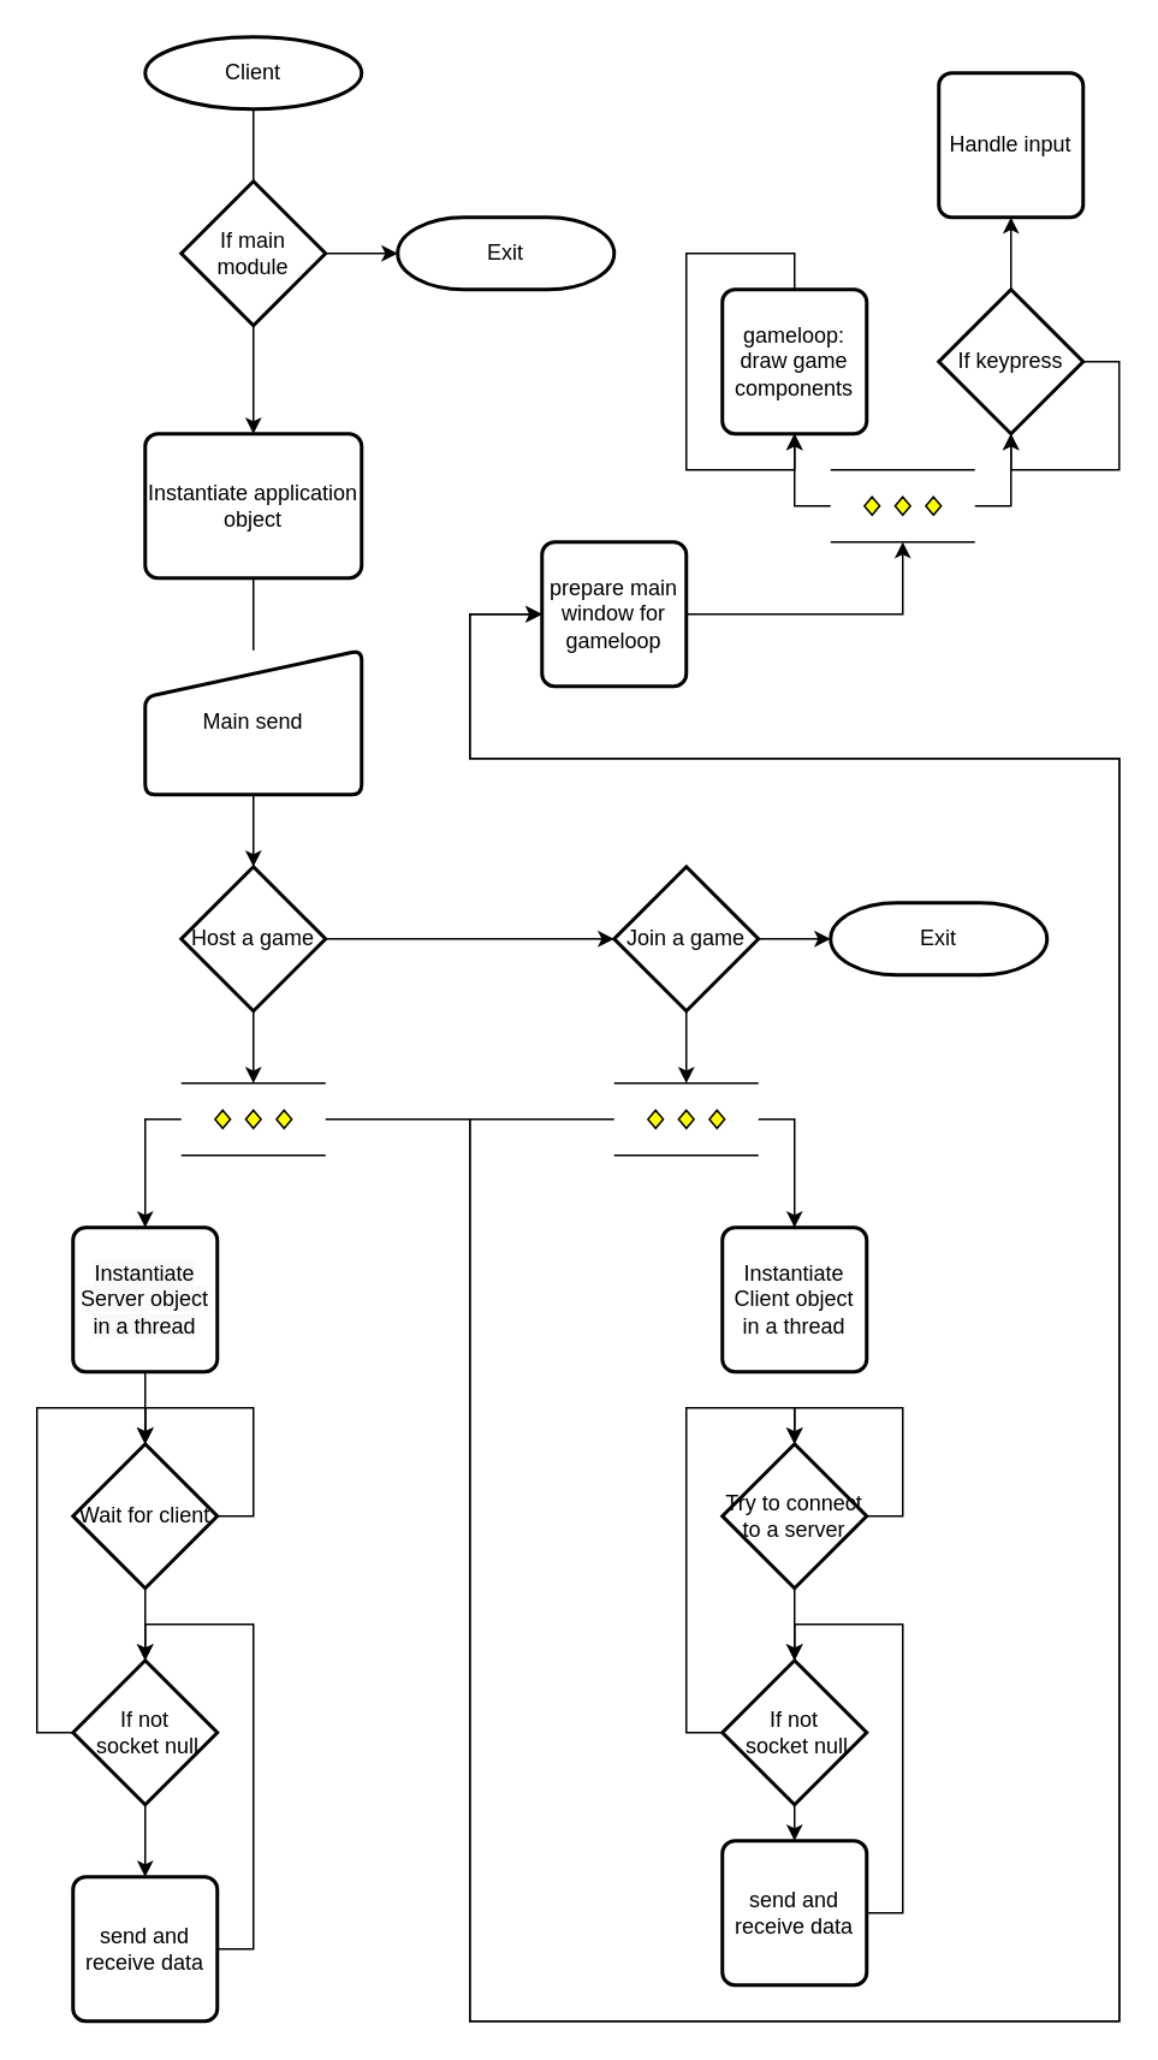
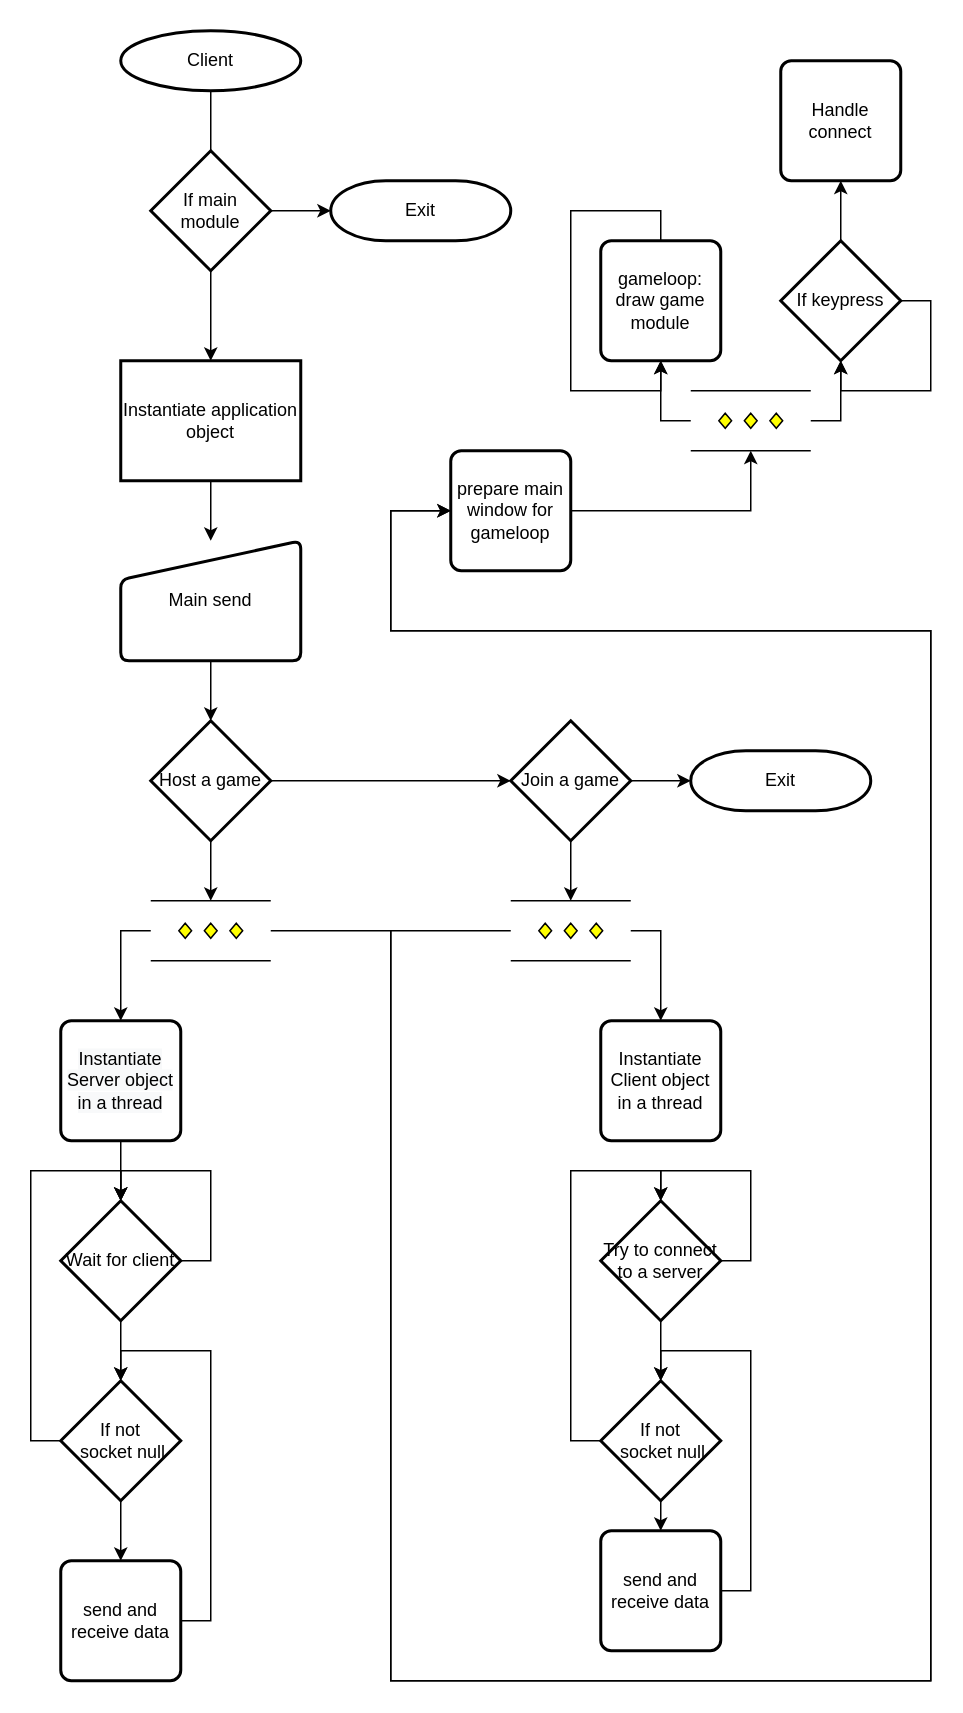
- <mxCell id="42" value="Handle input" style="rounded=1;whiteSpace=wrap;html=1;absoluteArcSize=1;arcSize=14;strokeWidth=2;" vertex="1" parent="1"><mxGeometry x="520" y="40" width="80" height="80" as="geometry" /></mxCell>
+ <mxCell id="42" value="Handle connect" style="rounded=1;whiteSpace=wrap;html=1;absoluteArcSize=1;arcSize=14;strokeWidth=2;" vertex="1" parent="1"><mxGeometry x="520" y="40" width="80" height="80" as="geometry" /></mxCell>
- <mxCell id="30" value="gameloop:&lt;br&gt;draw game components" style="rounded=1;whiteSpace=wrap;html=1;absoluteArcSize=1;arcSize=14;strokeWidth=2;" vertex="1" parent="1"><mxGeometry x="400" y="160" width="80" height="80" as="geometry" /></mxCell>
+ <mxCell id="30" value="gameloop:&lt;br&gt;draw game module" style="rounded=1;whiteSpace=wrap;html=1;absoluteArcSize=1;arcSize=14;strokeWidth=2;" vertex="1" parent="1"><mxGeometry x="400" y="160" width="80" height="80" as="geometry" /></mxCell>
- <mxCell id="8" value="Instantiate application object" style="rounded=1;whiteSpace=wrap;html=1;absoluteArcSize=1;arcSize=14;strokeWidth=2;" vertex="1" parent="1"><mxGeometry x="80" y="240" width="120" height="80" as="geometry" /></mxCell>
+ <mxCell id="8" value="Instantiate application object" style="whiteSpace=wrap;html=1;absoluteArcSize=1;arcSize=14;strokeWidth=2;rounded=0;" vertex="1" parent="1"><mxGeometry x="80" y="240" width="120" height="80" as="geometry" /></mxCell>
- <mxCell id="7" style="edgeStyle=orthogonalEdgeStyle;rounded=0;orthogonalLoop=1;jettySize=auto;html=1;exitX=0.5;exitY=1;exitDx=0;exitDy=0;entryX=0.5;entryY=0;entryDx=0;entryDy=0;endArrow=none;" edge="1" parent="1" source="8" target="11"><mxGeometry relative="1" as="geometry" /></mxCell>
+ <mxCell id="7" style="edgeStyle=orthogonalEdgeStyle;rounded=0;orthogonalLoop=1;jettySize=auto;html=1;exitX=0.5;exitY=1;exitDx=0;exitDy=0;entryX=0.5;entryY=0;entryDx=0;entryDy=0;" edge="1" parent="1" source="8" target="11"><mxGeometry relative="1" as="geometry" /></mxCell>
